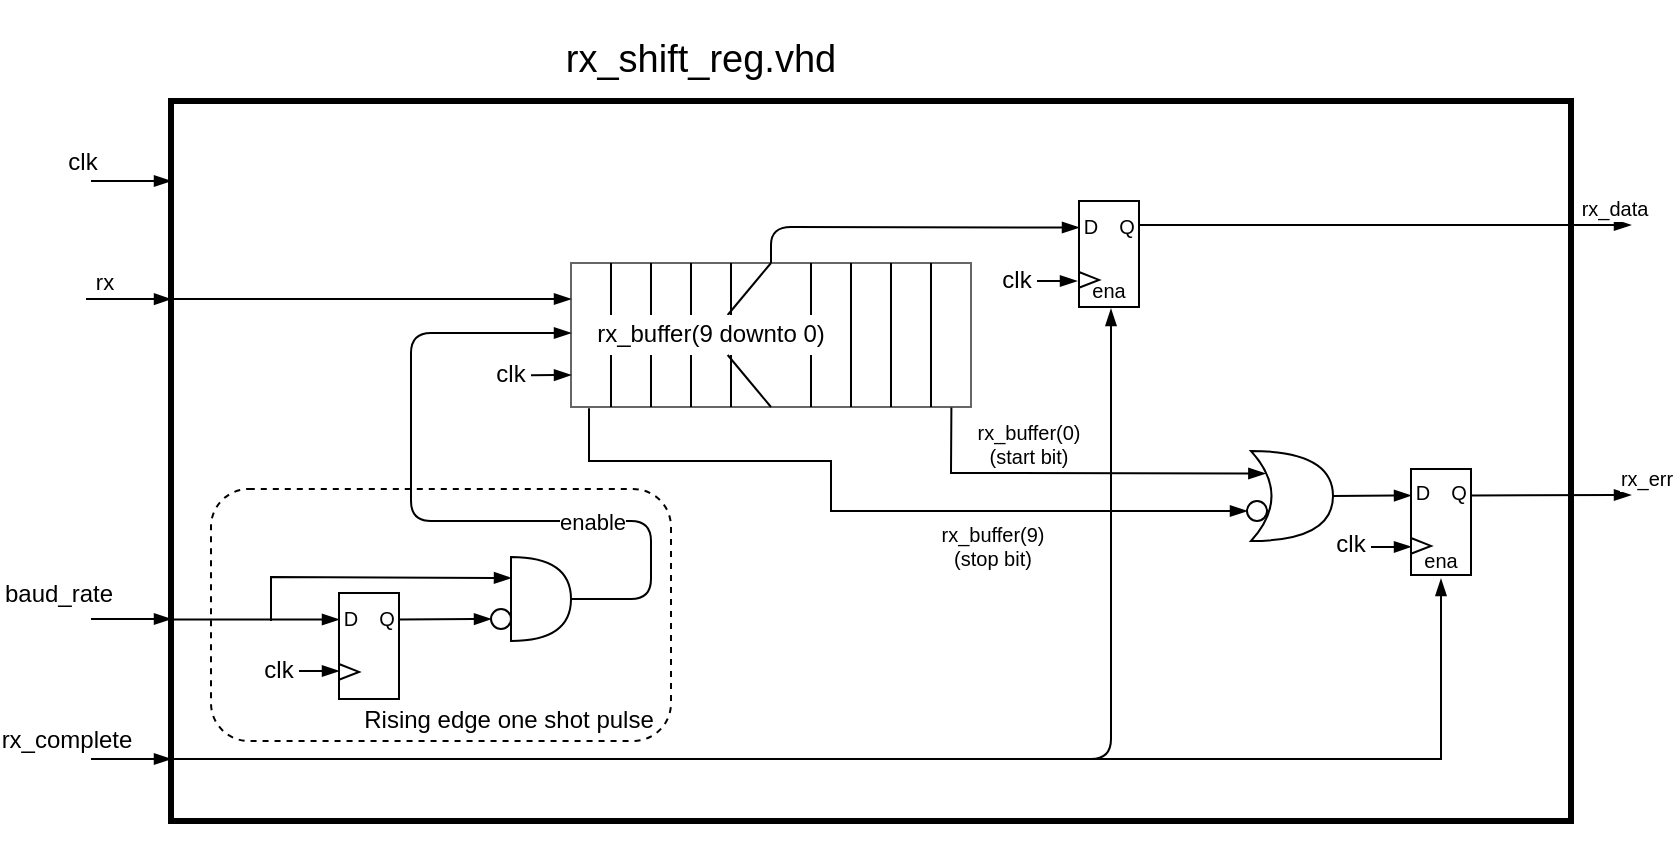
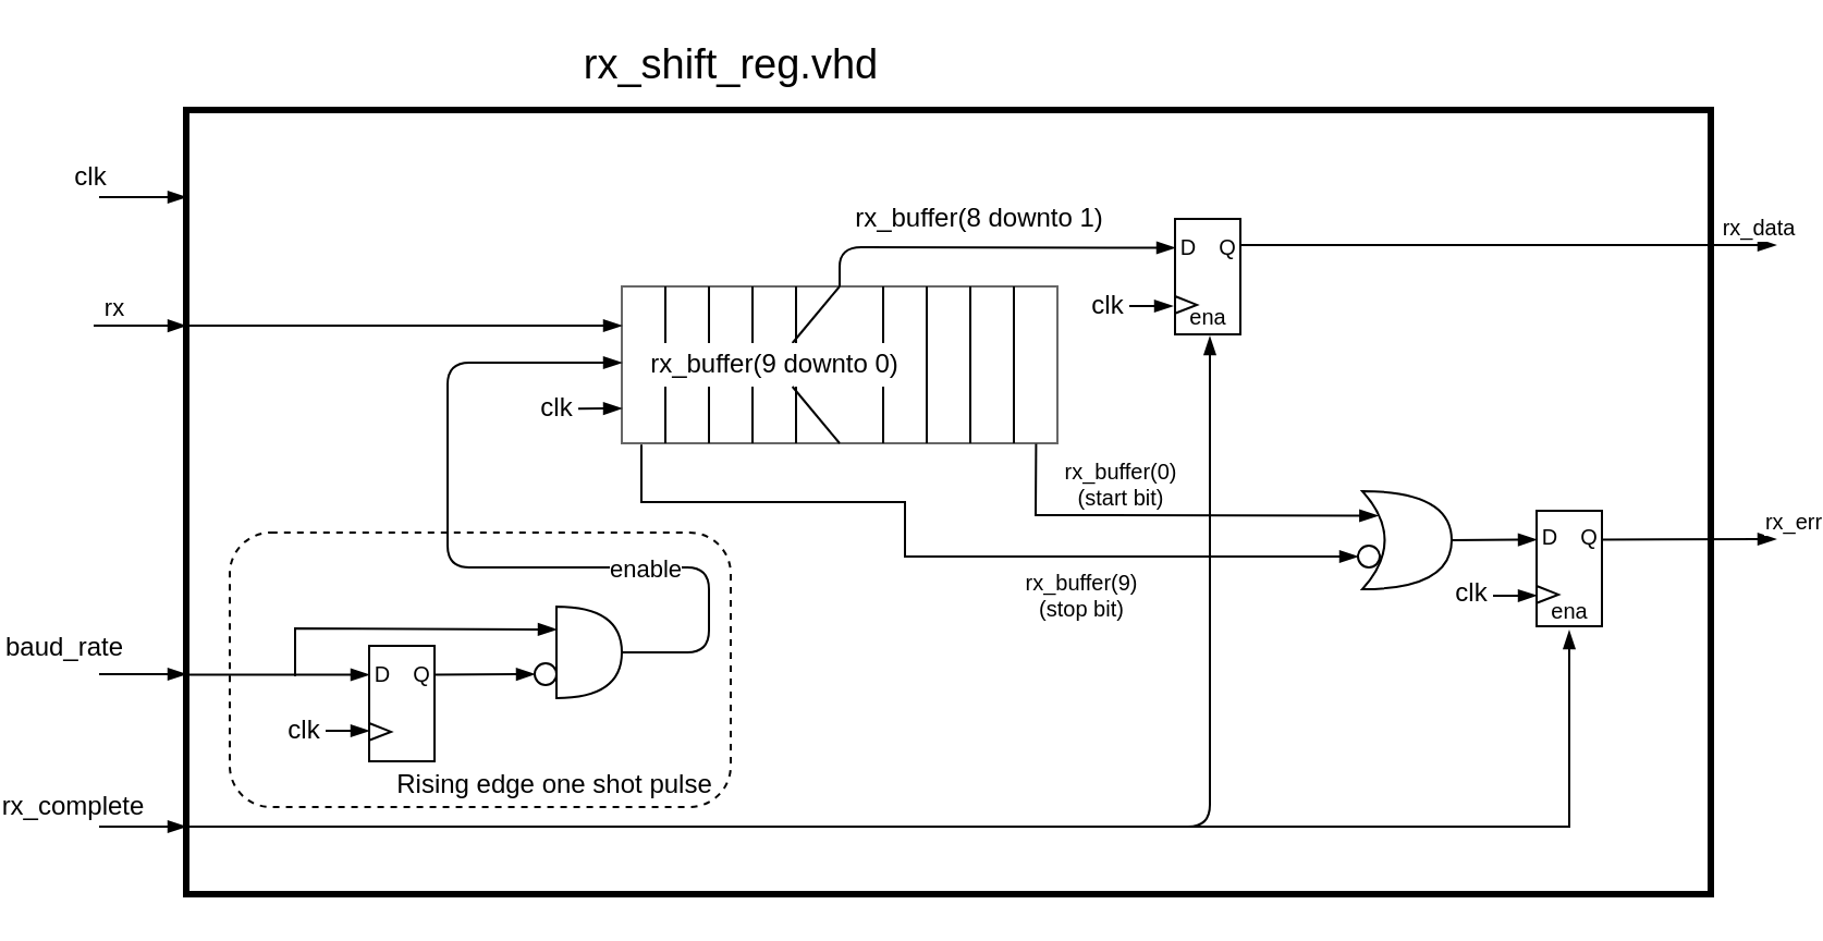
- <mxCell id="7" value="&lt;span style=&quot;font-size: 19px&quot;&gt;rx_shift_reg.vhd&lt;/span&gt;" style="text;html=1;resizable=0;autosize=1;align=center;verticalAlign=middle;points=[];fillColor=none;strokeColor=none;rounded=0;" parent="1" vertex="1"><mxGeometry x="253" y="20" width="150" height="20" as="geometry" /></mxCell>
+ <mxCell id="7" value="&lt;span style=&quot;font-size: 19px&quot;&gt;rx_shift_reg.vhd&lt;/span&gt;" style="text;html=1;resizable=0;autosize=1;align=center;verticalAlign=middle;points=[];fillColor=none;strokeColor=none;rounded=0;" parent="1" vertex="1"><mxGeometry x="238" y="20" width="150" height="20" as="geometry" /></mxCell>
+ <mxCell id="51" value="rx_buffer(8 downto 1)" style="text;html=1;resizable=0;autosize=1;align=center;verticalAlign=middle;points=[];fillColor=none;strokeColor=none;rounded=0;dashed=1;" parent="1" vertex="1"><mxGeometry x="362" y="90" width="130" height="20" as="geometry" /></mxCell>
